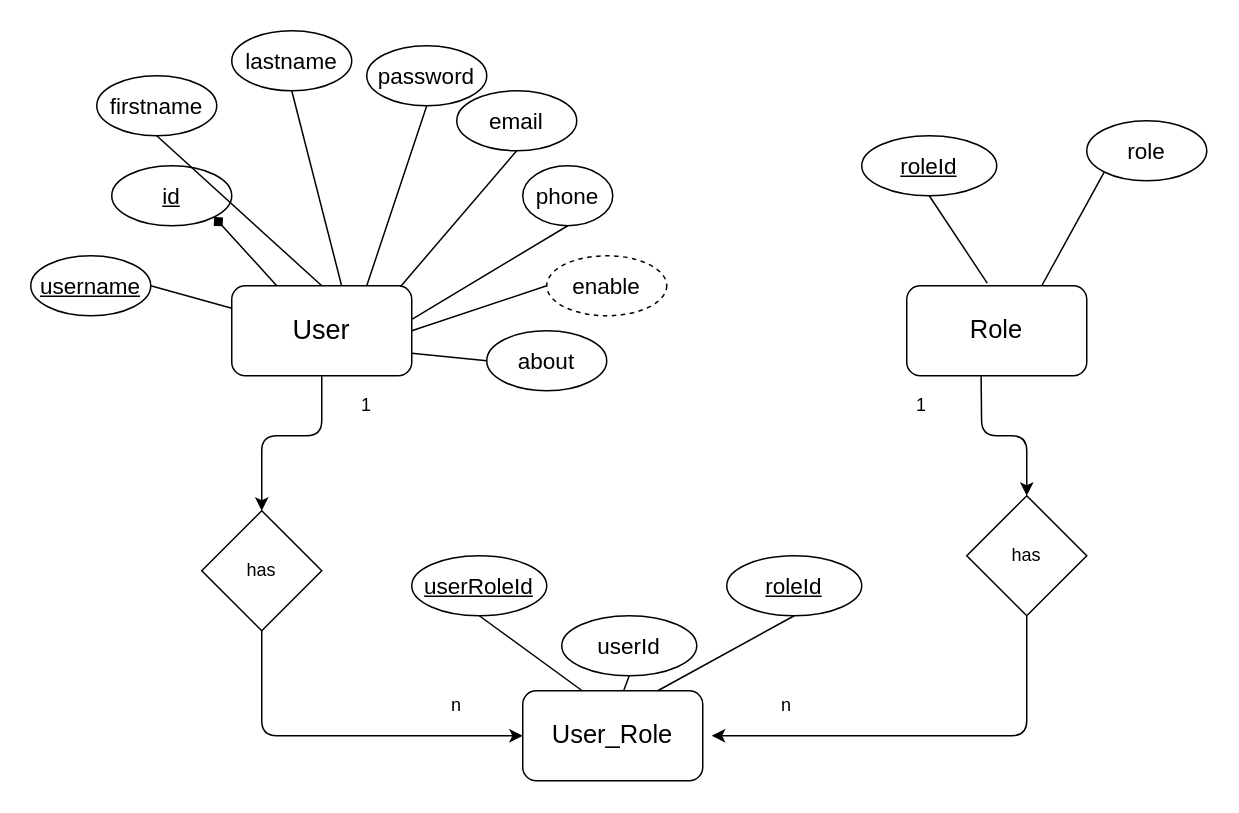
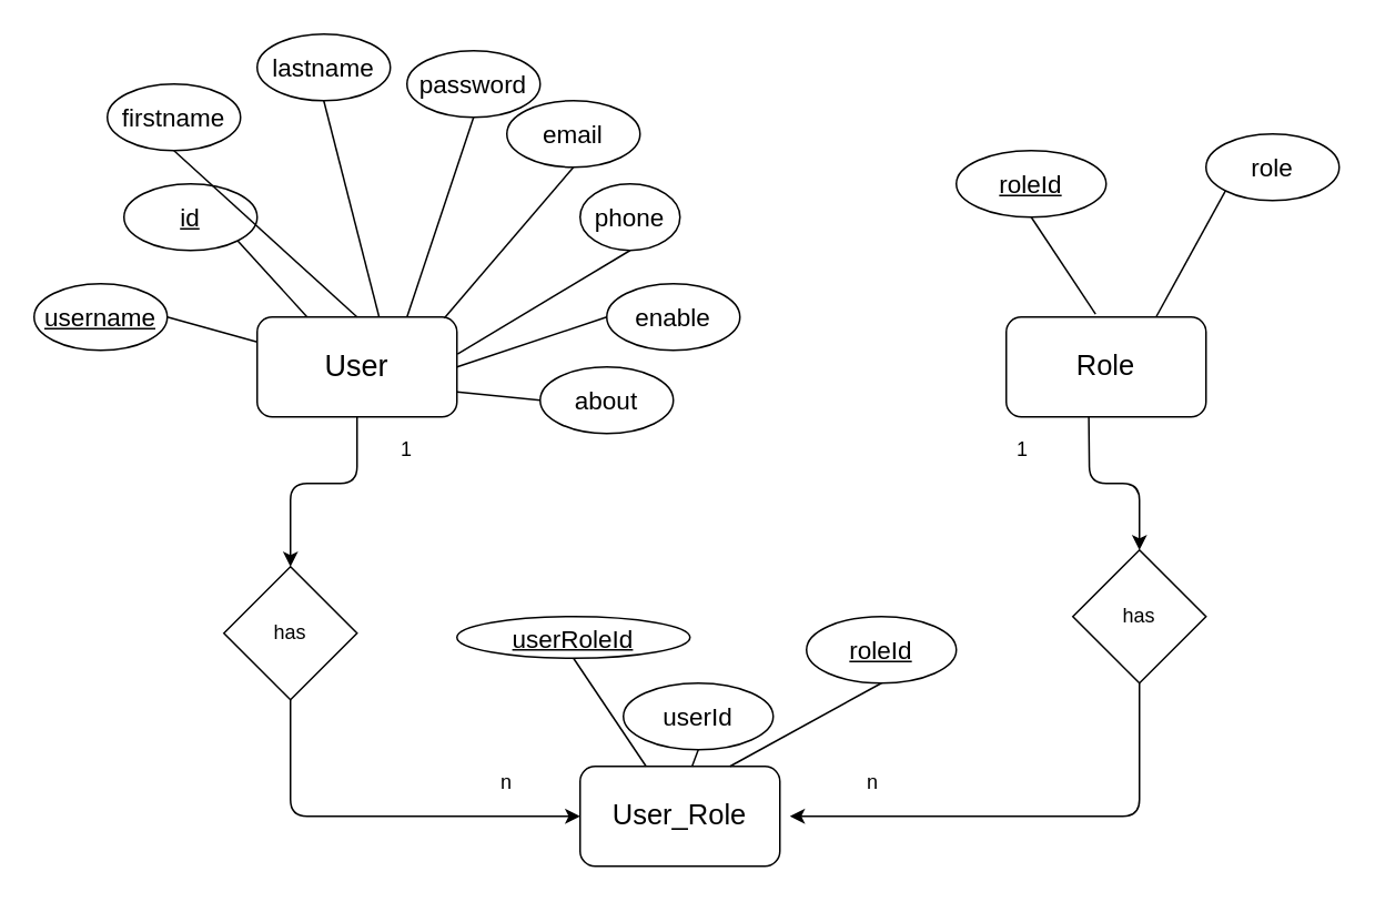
- <mxCell id="5" value="" style="endArrow=diamond;html=1;entryX=1;entryY=1;entryDx=0;entryDy=0;exitX=0.25;exitY=0;exitDx=0;exitDy=0;" edge="1" parent="1" source="3" target="4"><mxGeometry width="50" height="50" relative="1" as="geometry"><mxPoint x="404" y="330" as="sourcePoint" /><mxPoint x="454" y="280" as="targetPoint" /></mxGeometry></mxCell>
+ <mxCell id="5" value="" style="endArrow=none;html=1;entryX=1;entryY=1;entryDx=0;entryDy=0;exitX=0.25;exitY=0;exitDx=0;exitDy=0;" edge="1" parent="1" source="3" target="4"><mxGeometry width="50" height="50" relative="1" as="geometry"><mxPoint x="404" y="330" as="sourcePoint" /><mxPoint x="454" y="280" as="targetPoint" /></mxGeometry></mxCell>
- <mxCell id="17" value="&lt;span style=&quot;font-size: 15px&quot;&gt;enable&lt;/span&gt;" style="ellipse;whiteSpace=wrap;html=1;dashed=1;" vertex="1" parent="1"><mxGeometry x="364" y="170" width="80" height="40" as="geometry" /></mxCell>
+ <mxCell id="17" value="&lt;span style=&quot;font-size: 15px&quot;&gt;enable&lt;/span&gt;" style="ellipse;whiteSpace=wrap;html=1;" vertex="1" parent="1"><mxGeometry x="364" y="170" width="80" height="40" as="geometry" /></mxCell>
- <mxCell id="29" value="&lt;span style=&quot;font-size: 15px&quot;&gt;&lt;u&gt;userRoleId&lt;/u&gt;&lt;/span&gt;" style="ellipse;whiteSpace=wrap;html=1;" vertex="1" parent="1"><mxGeometry x="274" y="370" width="90" height="40" as="geometry" /></mxCell>
+ <mxCell id="29" value="&lt;span style=&quot;font-size: 15px&quot;&gt;&lt;u&gt;userRoleId&lt;/u&gt;&lt;/span&gt;" style="ellipse;whiteSpace=wrap;html=1;" vertex="1" parent="1"><mxGeometry x="274" y="370" width="140" height="25" as="geometry" /></mxCell>
